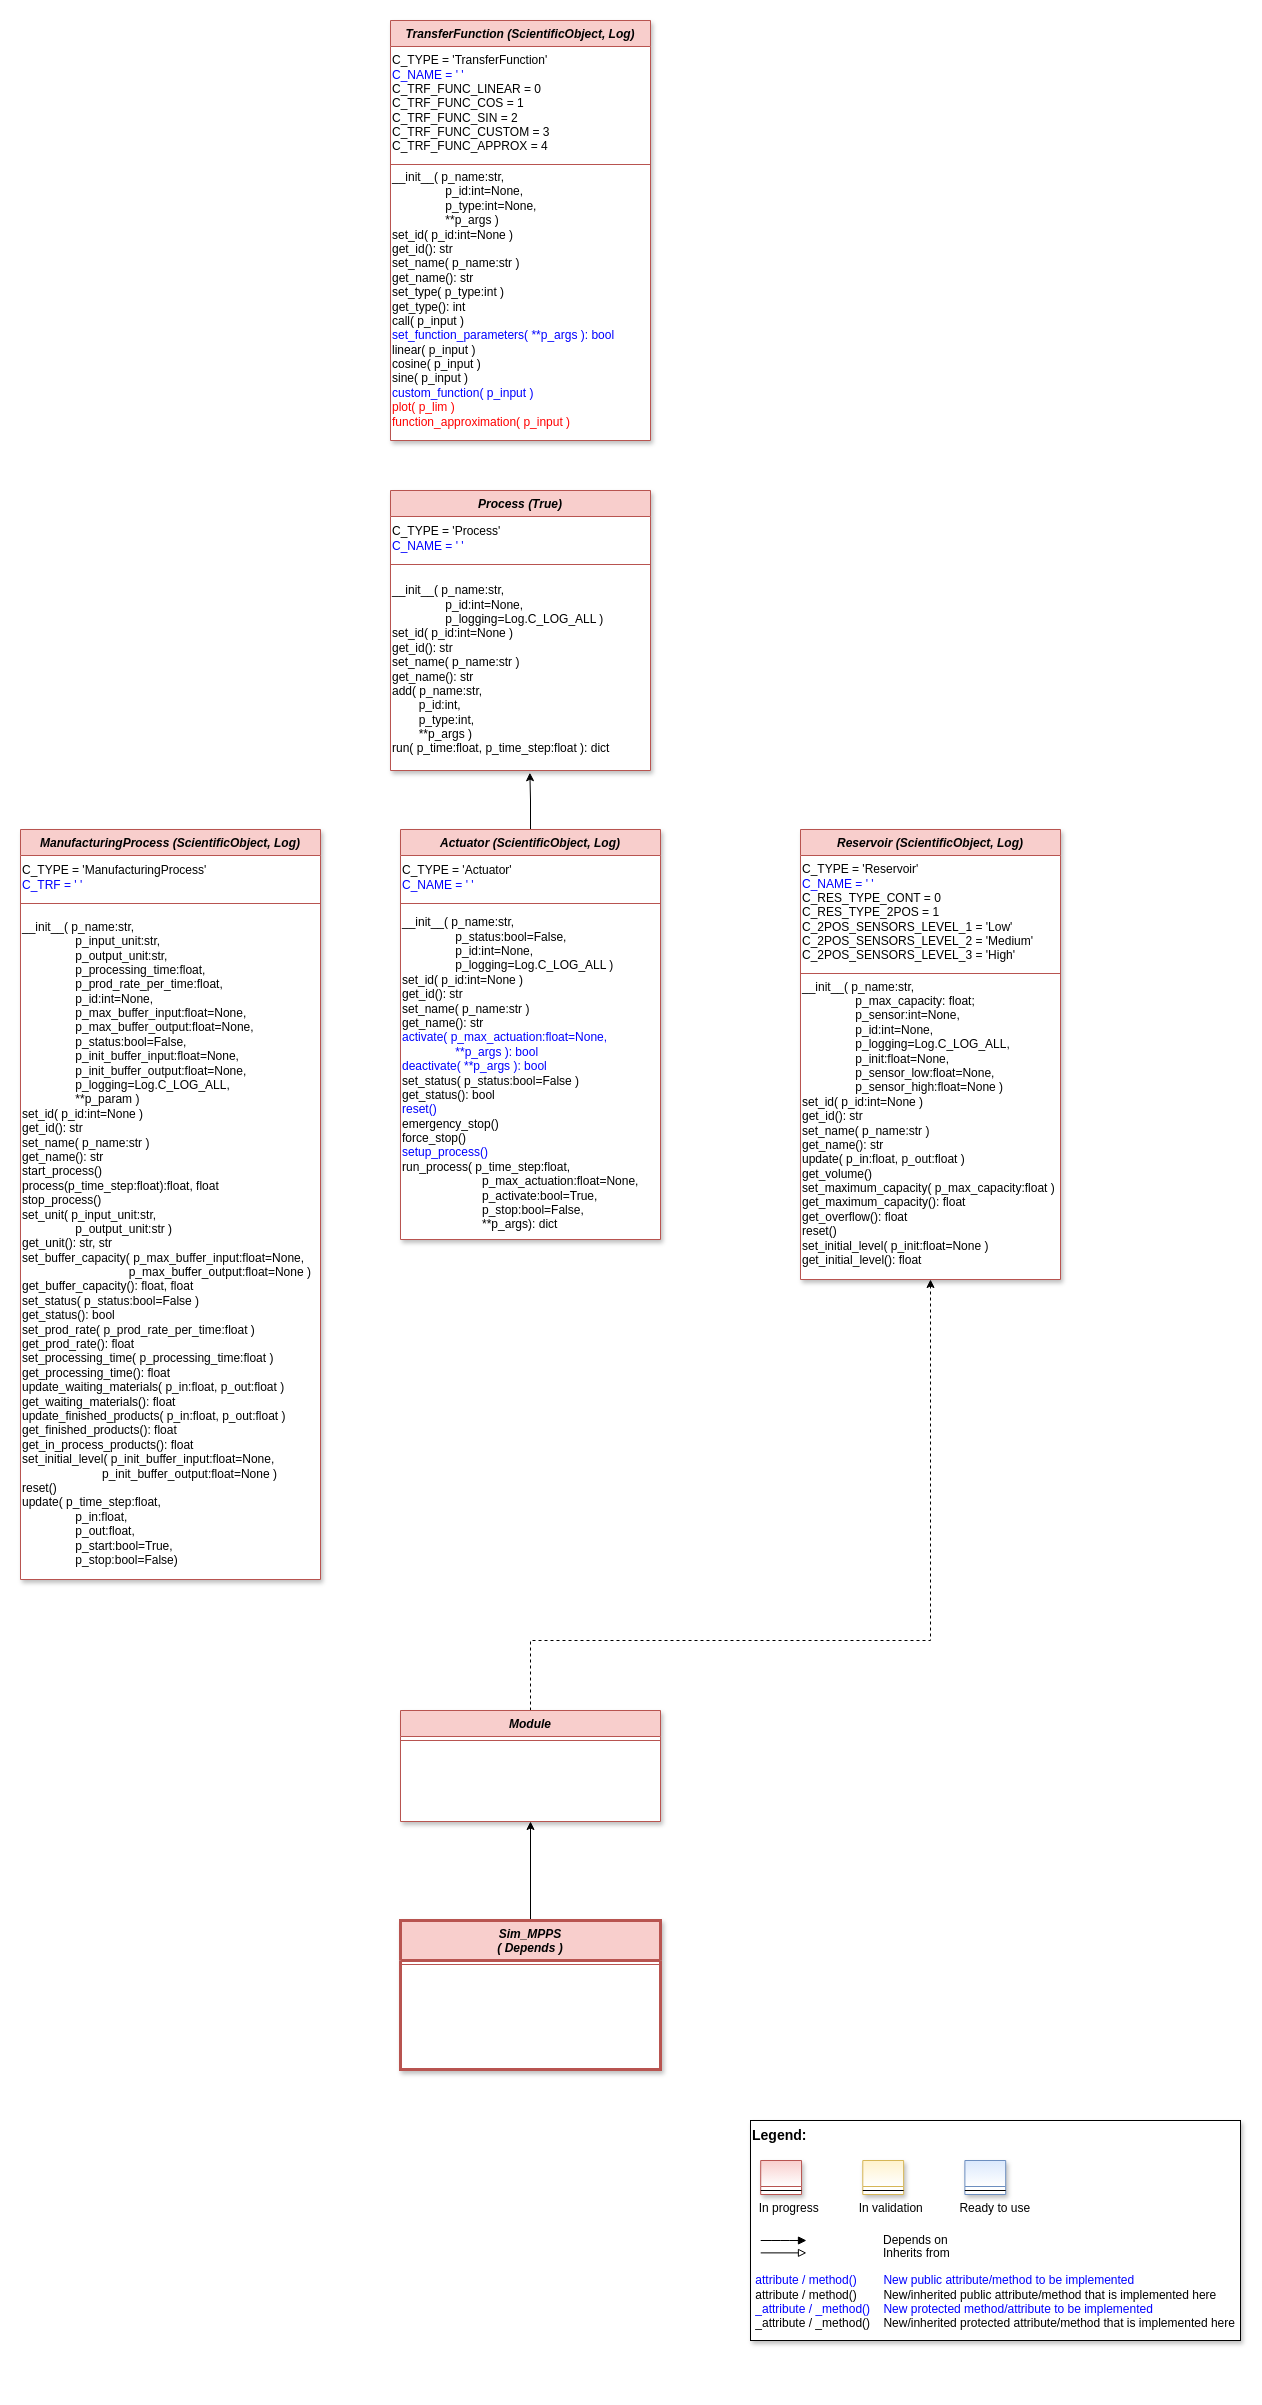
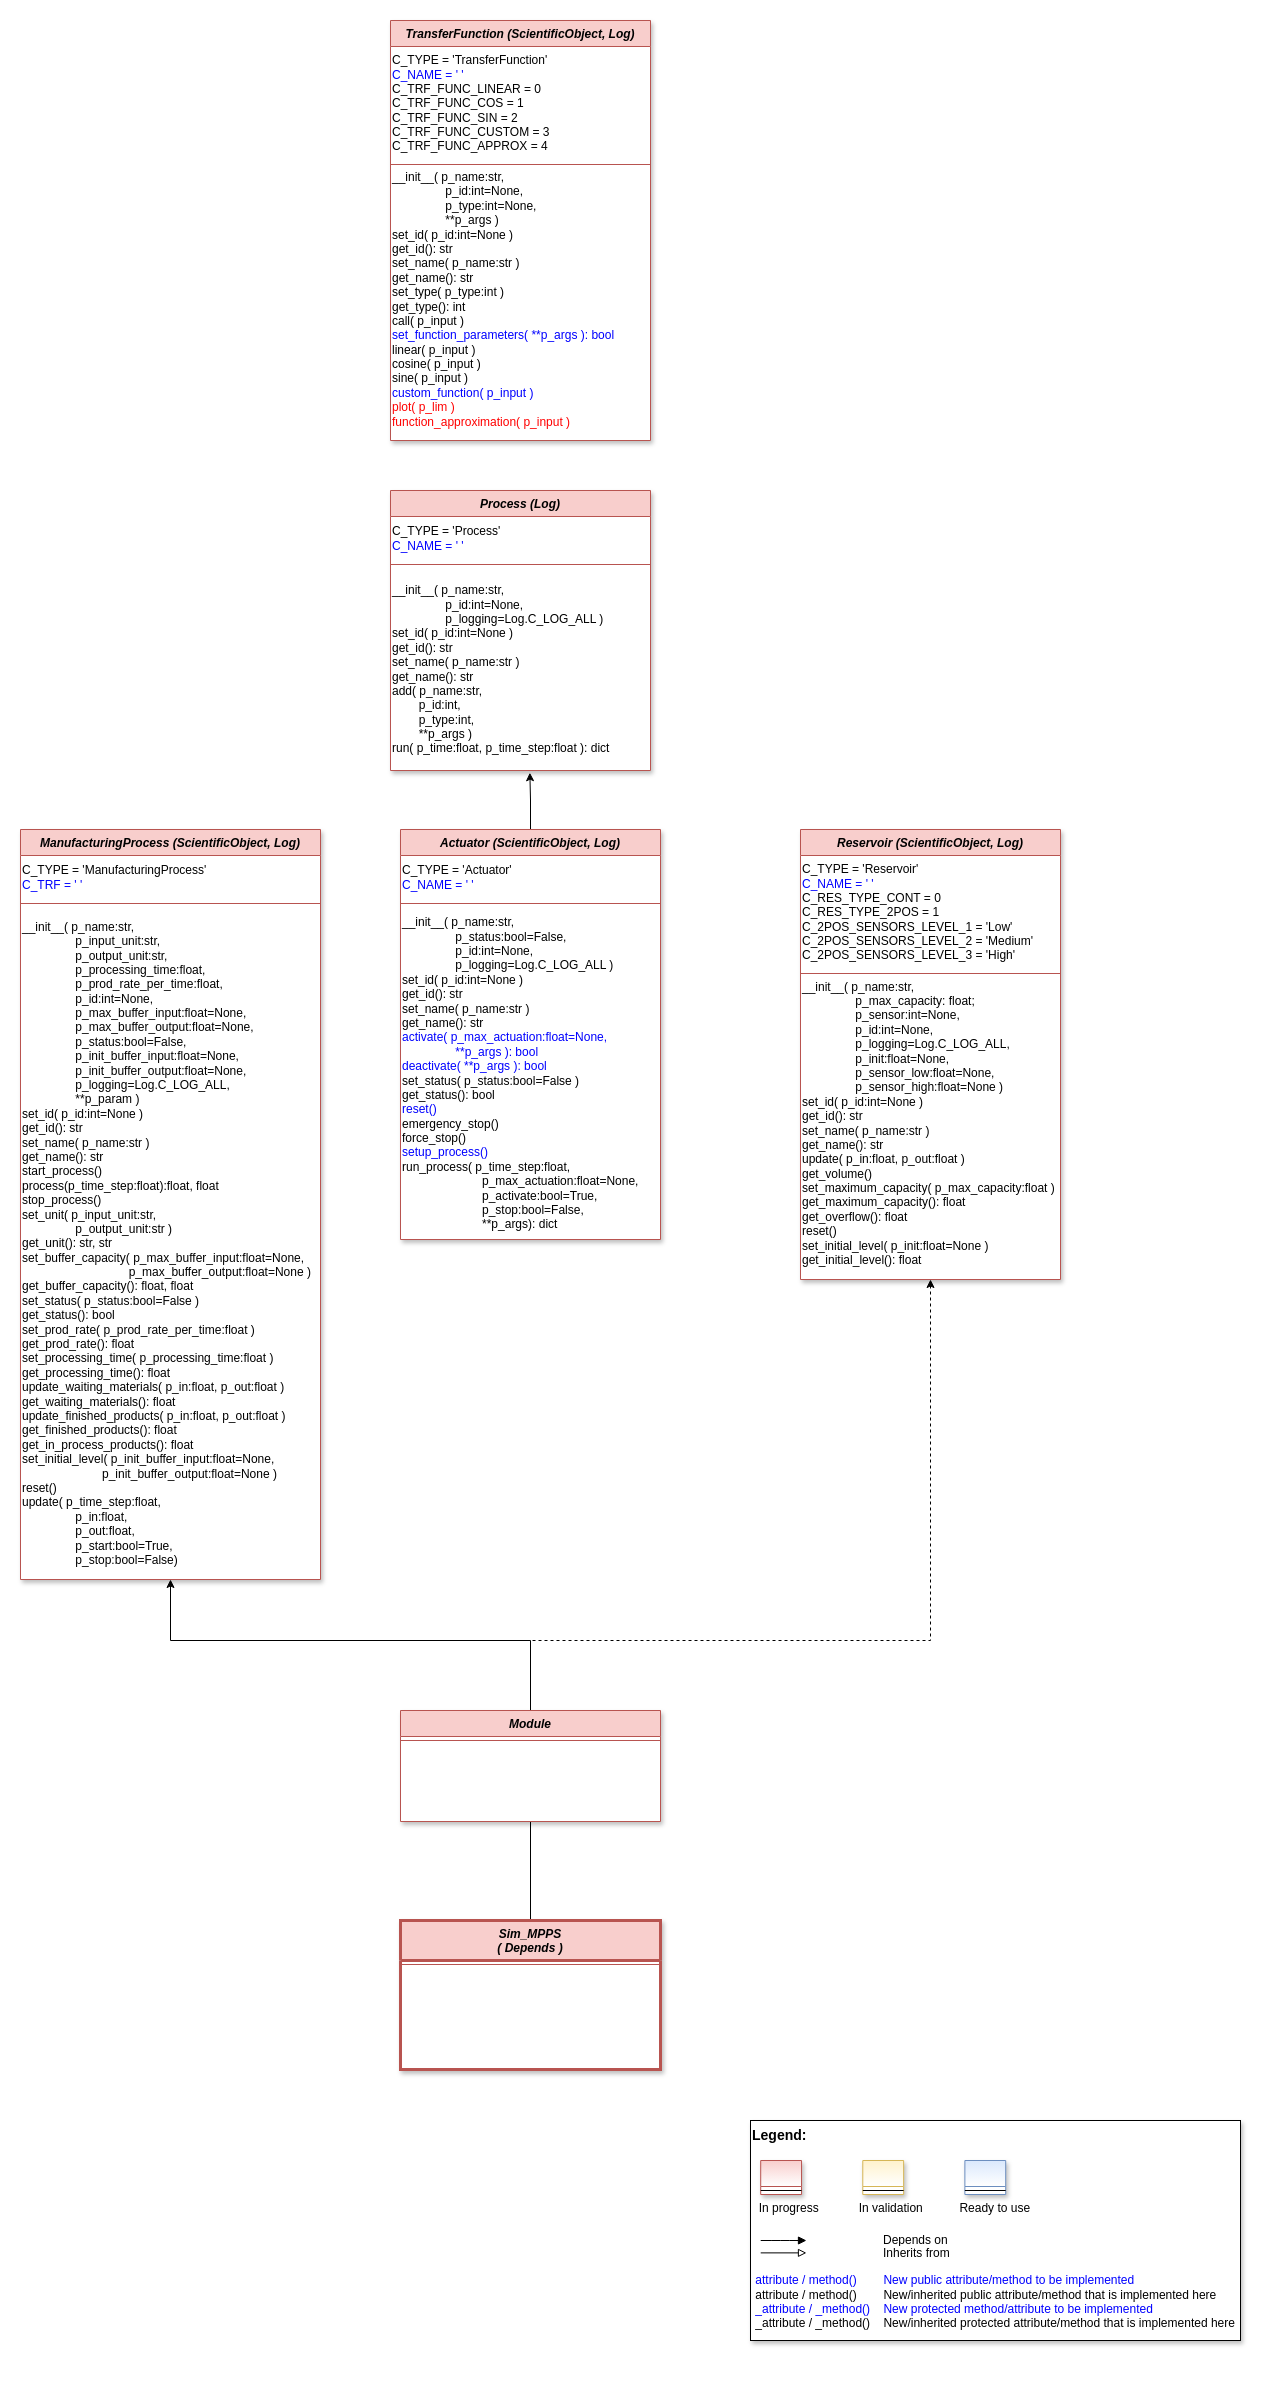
- <mxCell id="32" value="Process (True)" style="swimlane;fontStyle=3;align=center;verticalAlign=top;childLayout=stackLayout;horizontal=1;startSize=26;horizontalStack=0;resizeParent=1;resizeLast=0;collapsible=1;marginBottom=0;rounded=0;shadow=1;strokeWidth=1;fillColor=#f8cecc;strokeColor=#b85450;swimlaneFillColor=#ffffff;" parent="1" vertex="1"><mxGeometry x="390" y="490" width="260" height="280" as="geometry"><mxRectangle x="230" y="140" width="160" height="26" as="alternateBounds" /></mxGeometry></mxCell>
+ <mxCell id="32" value="Process (Log)" style="swimlane;fontStyle=3;align=center;verticalAlign=top;childLayout=stackLayout;horizontal=1;startSize=26;horizontalStack=0;resizeParent=1;resizeLast=0;collapsible=1;marginBottom=0;rounded=0;shadow=1;strokeWidth=1;fillColor=#f8cecc;strokeColor=#b85450;swimlaneFillColor=#ffffff;" parent="1" vertex="1"><mxGeometry x="390" y="490" width="260" height="280" as="geometry"><mxRectangle x="230" y="140" width="160" height="26" as="alternateBounds" /></mxGeometry></mxCell>
+ <mxCell id="16" style="edgeStyle=orthogonalEdgeStyle;rounded=0;orthogonalLoop=1;jettySize=auto;html=1;exitX=0.5;exitY=0;exitDx=0;exitDy=0;entryX=0.5;entryY=1;entryDx=0;entryDy=0;" parent="1" source="17" target="28" edge="1"><mxGeometry relative="1" as="geometry"><Array as="points"><mxPoint x="530" y="1640" /><mxPoint x="170" y="1640" /></Array></mxGeometry></mxCell>
- <mxCell id="2" style="edgeStyle=orthogonalEdgeStyle;rounded=0;orthogonalLoop=1;jettySize=auto;html=1;entryX=0.5;entryY=1;entryDx=0;entryDy=0;" parent="1" source="3" target="17" edge="1"><mxGeometry relative="1" as="geometry" /></mxCell>
+ <mxCell id="2" style="edgeStyle=orthogonalEdgeStyle;rounded=0;orthogonalLoop=1;jettySize=auto;html=1;entryX=0.5;entryY=1;entryDx=0;entryDy=0;endArrow=none;" parent="1" source="3" target="17" edge="1"><mxGeometry relative="1" as="geometry" /></mxCell>
